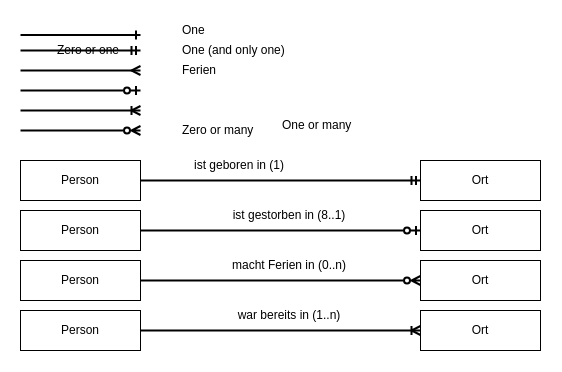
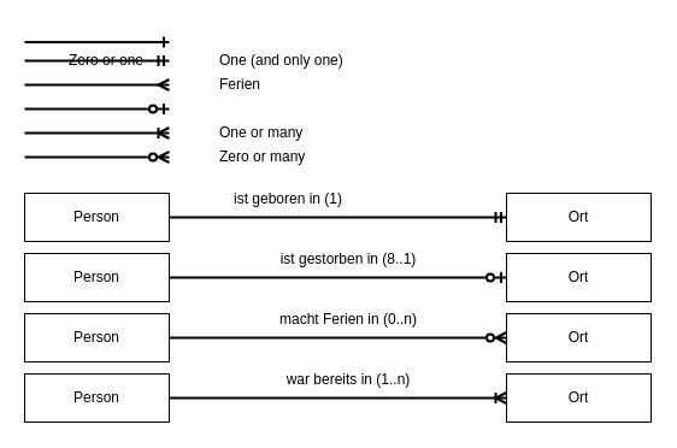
- <mxCell id="3" value="One" style="text;html=1;strokeColor=none;fillColor=none;align=left;verticalAlign=middle;whiteSpace=wrap;rounded=0;" vertex="1" parent="1"><mxGeometry x="180" y="20" width="60" height="20" as="geometry" /></mxCell>
- <mxCell id="11" value="One or many" style="text;html=1;strokeColor=none;fillColor=none;align=left;verticalAlign=middle;whiteSpace=wrap;rounded=0;" vertex="1" parent="1"><mxGeometry x="280" y="115" width="80" height="20" as="geometry" /></mxCell>
+ <mxCell id="11" value="One or many" style="text;html=1;strokeColor=none;fillColor=none;align=left;verticalAlign=middle;whiteSpace=wrap;rounded=0;" vertex="1" parent="1"><mxGeometry x="180" y="100" width="80" height="20" as="geometry" /></mxCell>
